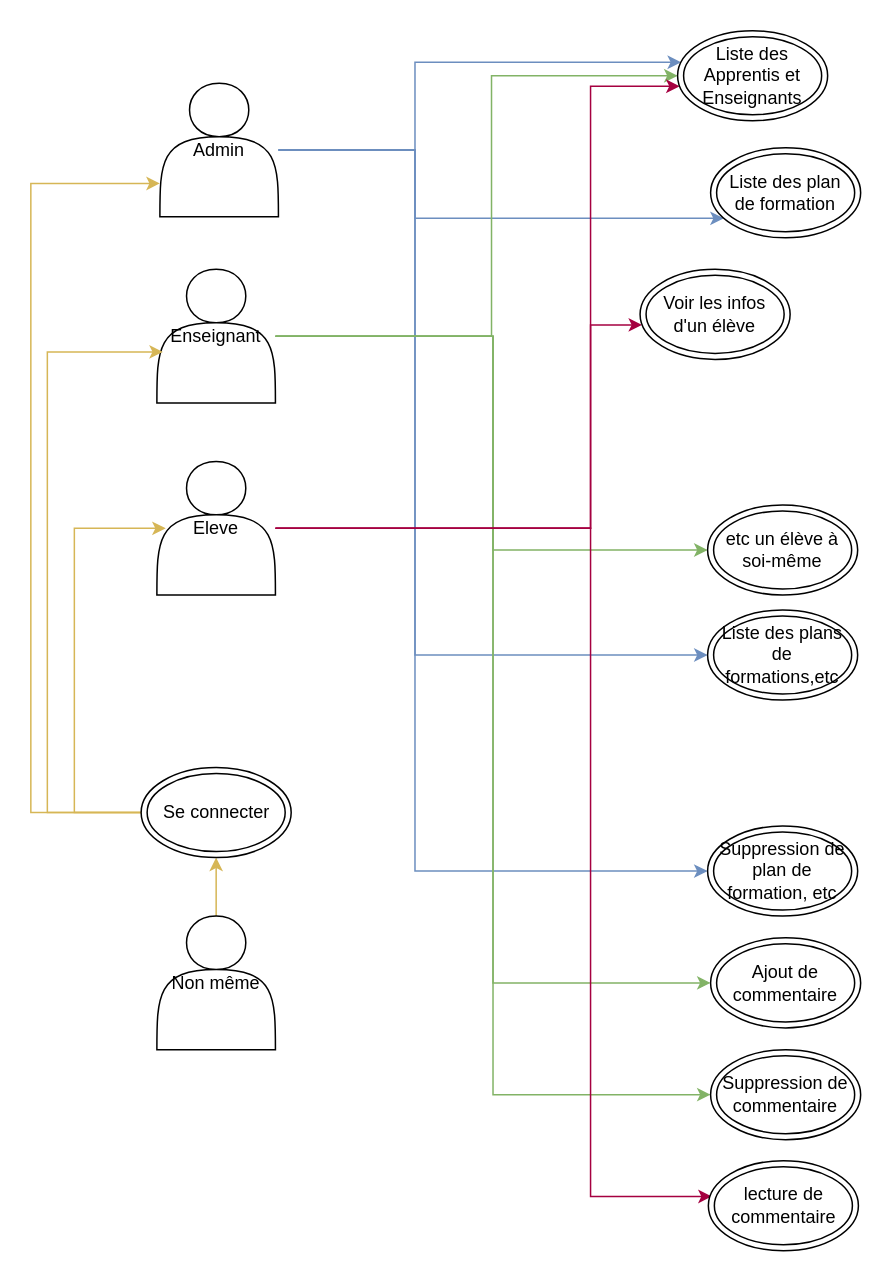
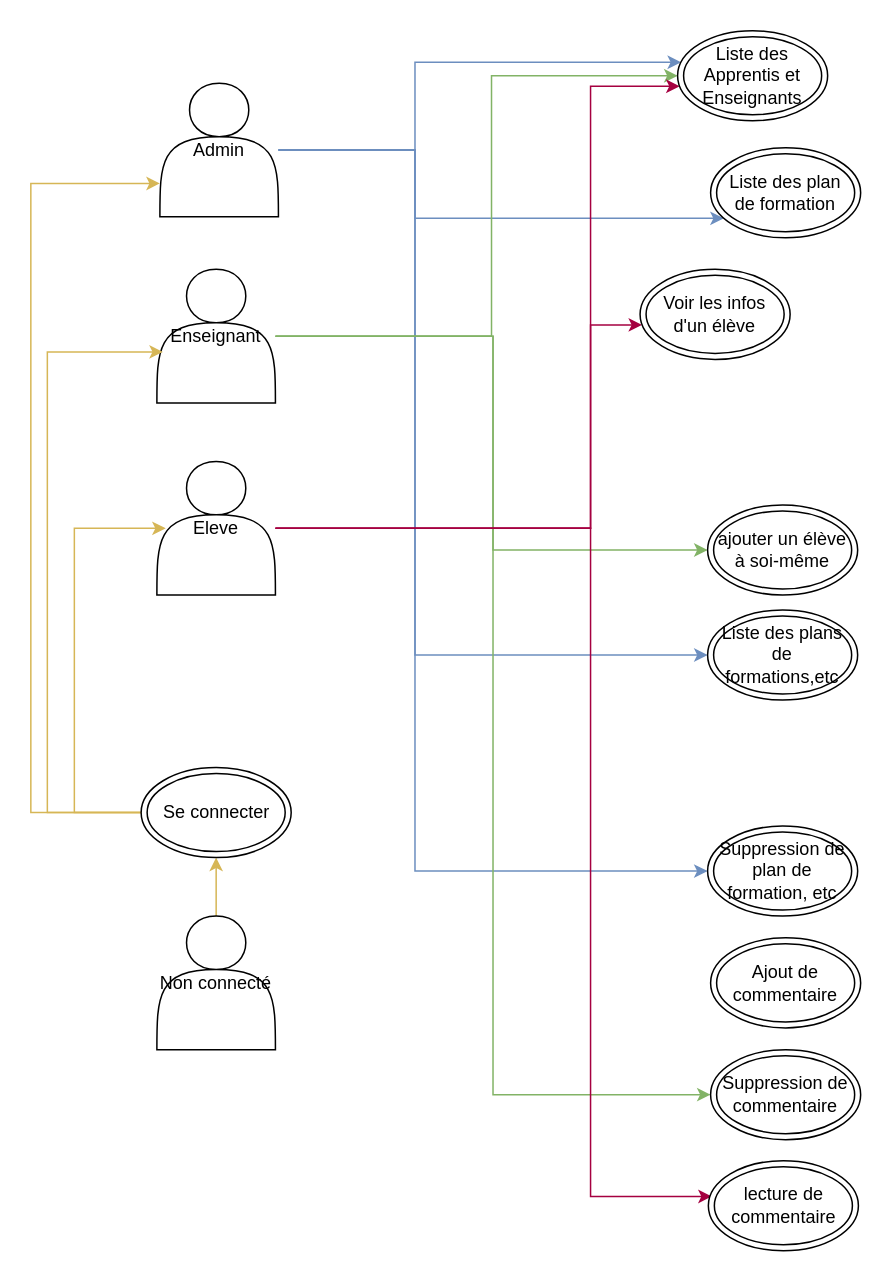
- <mxCell id="25" value="etc un élève à soi-même" style="ellipse;shape=doubleEllipse;whiteSpace=wrap;html=1;" vertex="1" parent="1"><mxGeometry x="471" y="336" width="100" height="60" as="geometry" /></mxCell>
+ <mxCell id="25" value="ajouter un élève à soi-même" style="ellipse;shape=doubleEllipse;whiteSpace=wrap;html=1;" vertex="1" parent="1"><mxGeometry x="471" y="336" width="100" height="60" as="geometry" /></mxCell>
- <mxCell id="17" value="Non même" style="shape=actor;whiteSpace=wrap;html=1;" vertex="1" parent="1"><mxGeometry x="104" y="610" width="79" height="89" as="geometry" /></mxCell>
+ <mxCell id="17" value="Non connecté" style="shape=actor;whiteSpace=wrap;html=1;" vertex="1" parent="1"><mxGeometry x="104" y="610" width="79" height="89" as="geometry" /></mxCell>
- <mxCell id="8" style="edgeStyle=orthogonalEdgeStyle;rounded=0;orthogonalLoop=1;jettySize=auto;html=1;entryX=0;entryY=0.5;entryDx=0;entryDy=0;fillColor=#d5e8d4;strokeColor=#82b366;" edge="1" parent="1" source="11" target="28"><mxGeometry relative="1" as="geometry" /></mxCell>
